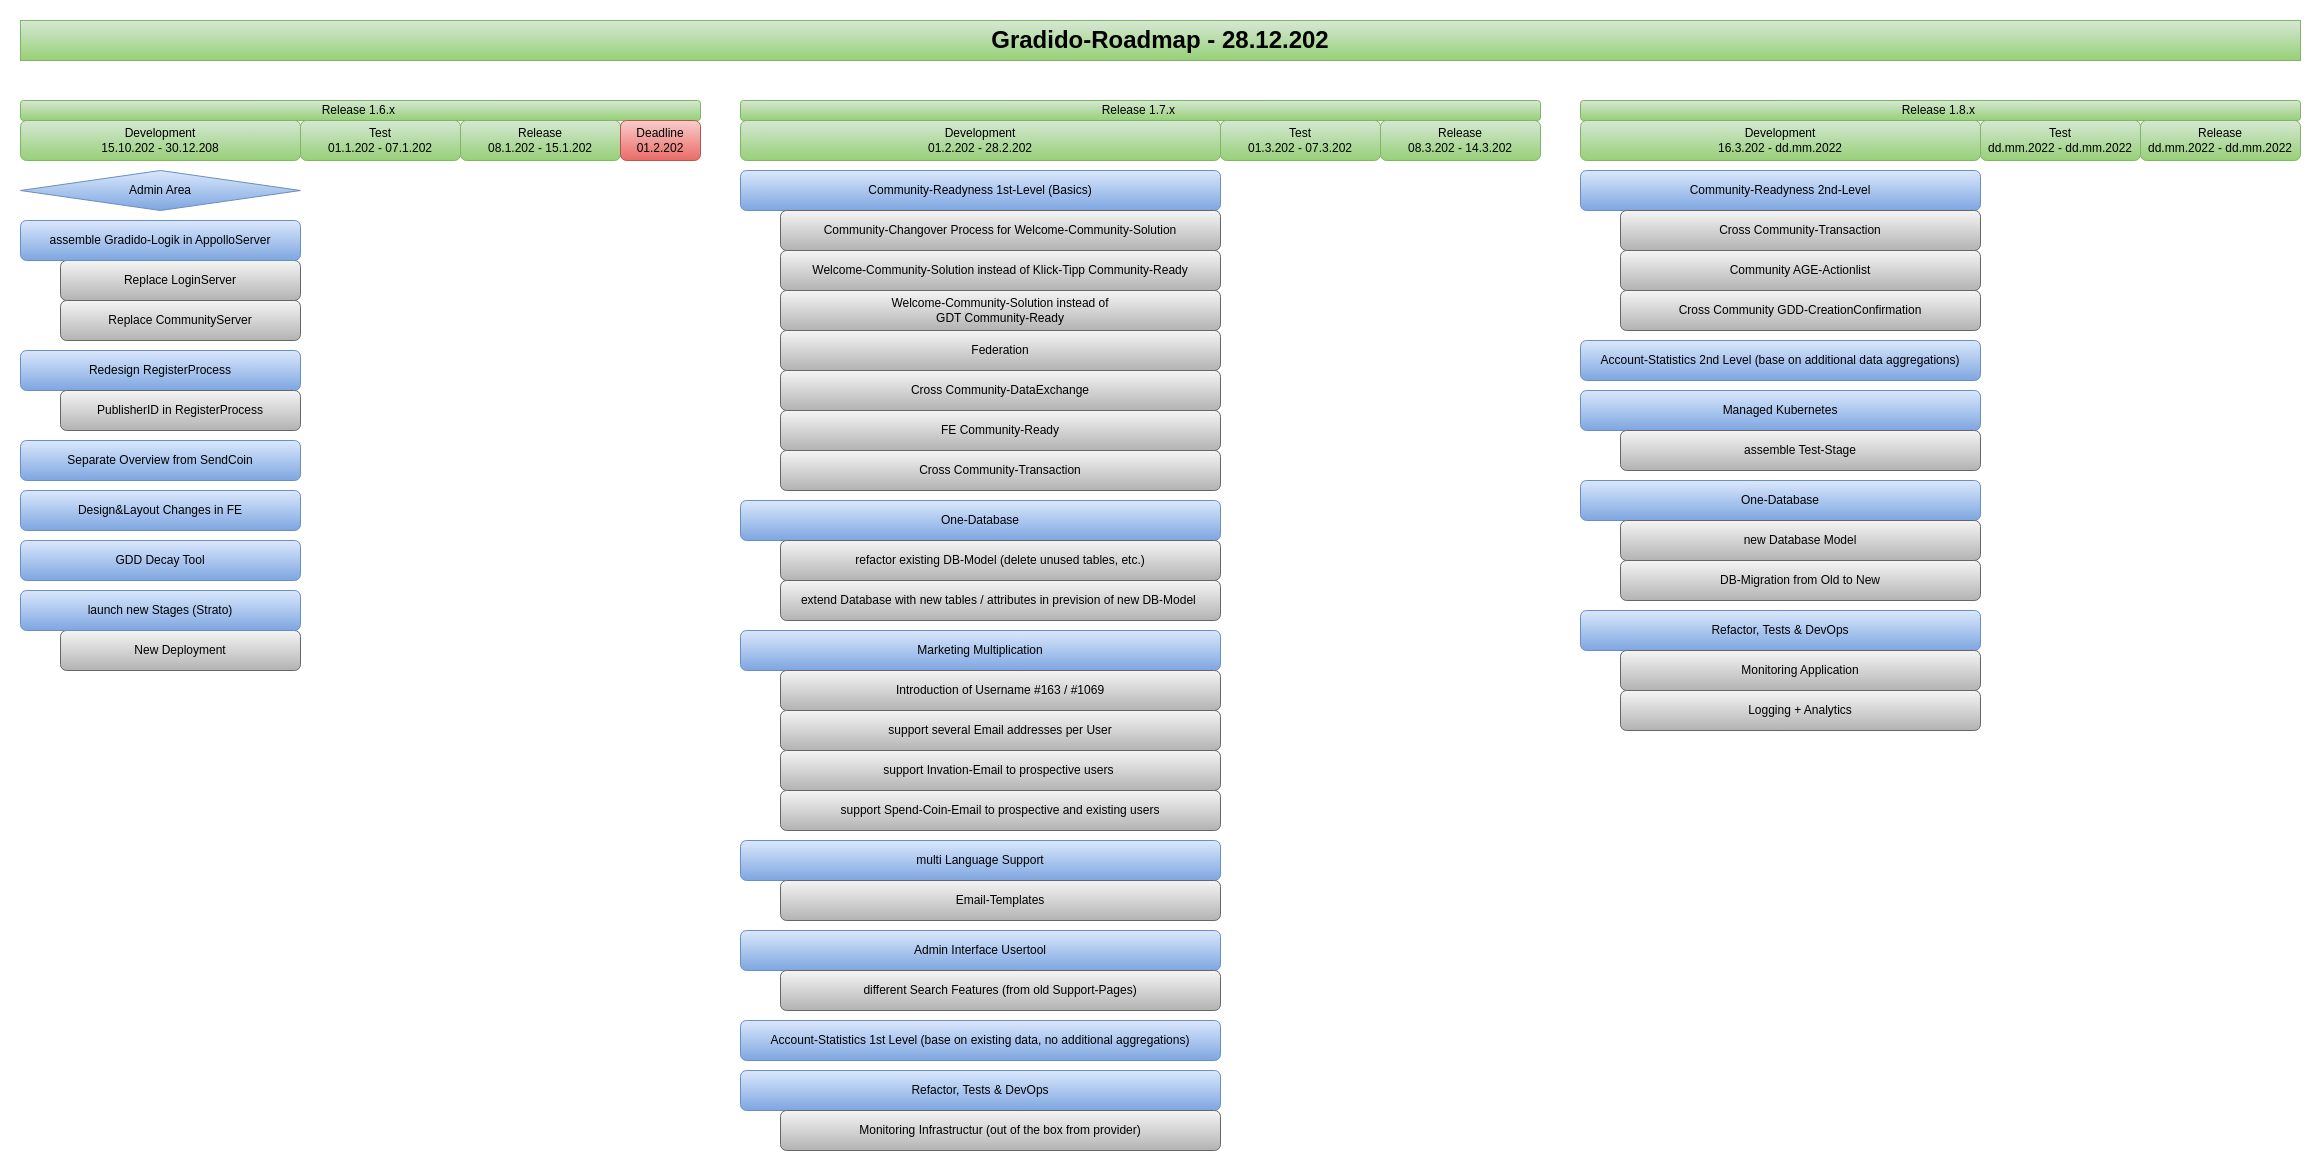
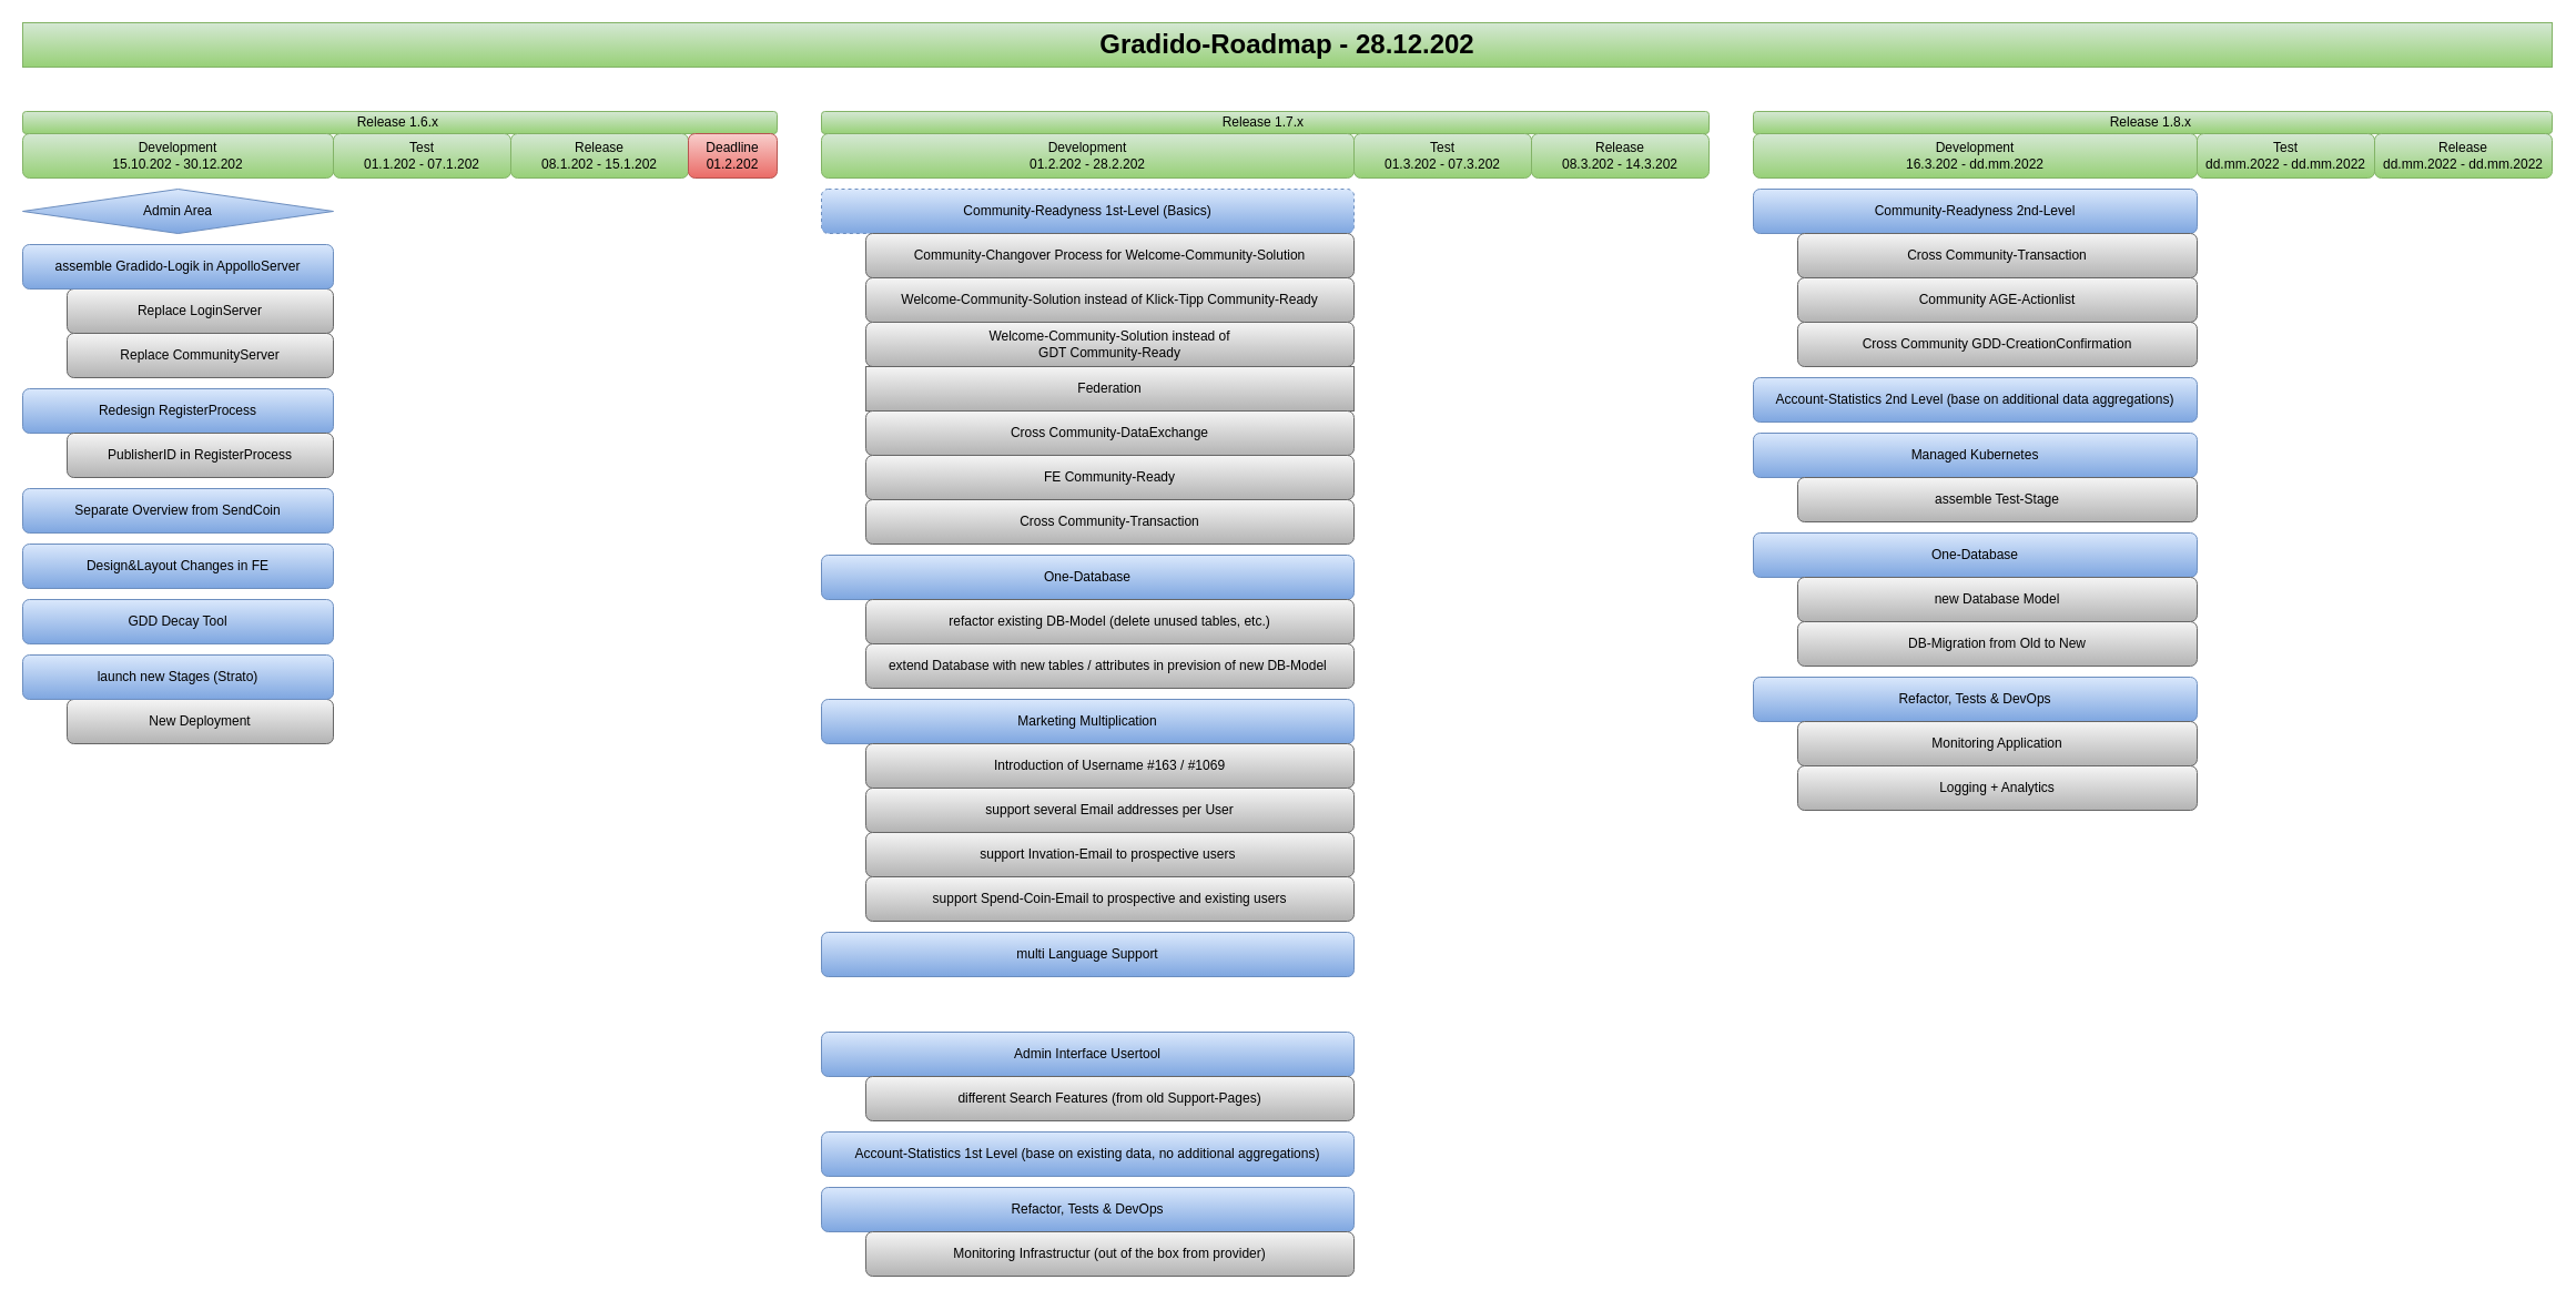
- <mxCell id="13" value="Development&lt;br&gt;15.10.202 - 30.12.208" style="rounded=1;whiteSpace=wrap;html=1;fillColor=#d5e8d4;strokeColor=#82b366;gradientColor=#97d077;" vertex="1" parent="1"><mxGeometry x="20" y="120" width="280" height="40" as="geometry" /></mxCell>
+ <mxCell id="13" value="Development&lt;br&gt;15.10.202 - 30.12.202" style="rounded=1;whiteSpace=wrap;html=1;fillColor=#d5e8d4;strokeColor=#82b366;gradientColor=#97d077;" vertex="1" parent="1"><mxGeometry x="20" y="120" width="280" height="40" as="geometry" /></mxCell>
- <mxCell id="24" value="Community-Readyness 1st-Level (Basics)" style="rounded=1;whiteSpace=wrap;html=1;fillColor=#dae8fc;strokeColor=#6c8ebf;gradientColor=#7ea6e0;" vertex="1" parent="1"><mxGeometry x="740" y="170" width="480" height="40" as="geometry" /></mxCell>
+ <mxCell id="24" value="Community-Readyness 1st-Level (Basics)" style="rounded=1;whiteSpace=wrap;html=1;fillColor=#dae8fc;strokeColor=#6c8ebf;gradientColor=#7ea6e0;dashed=1;" vertex="1" parent="1"><mxGeometry x="740" y="170" width="480" height="40" as="geometry" /></mxCell>
- <mxCell id="27" value="Federation" style="rounded=1;whiteSpace=wrap;html=1;fillColor=#f5f5f5;strokeColor=#666666;gradientColor=#b3b3b3;" vertex="1" parent="1"><mxGeometry x="780" y="330" width="440" height="40" as="geometry" /></mxCell>
+ <mxCell id="27" value="Federation" style="whiteSpace=wrap;html=1;fillColor=#f5f5f5;strokeColor=#666666;gradientColor=#b3b3b3;rounded=0;" vertex="1" parent="1"><mxGeometry x="780" y="330" width="440" height="40" as="geometry" /></mxCell>
- <mxCell id="52" value="Email-Templates" style="rounded=1;whiteSpace=wrap;html=1;fillColor=#f5f5f5;strokeColor=#666666;gradientColor=#b3b3b3;" vertex="1" parent="1"><mxGeometry x="780" y="880" width="440" height="40" as="geometry" /></mxCell>
